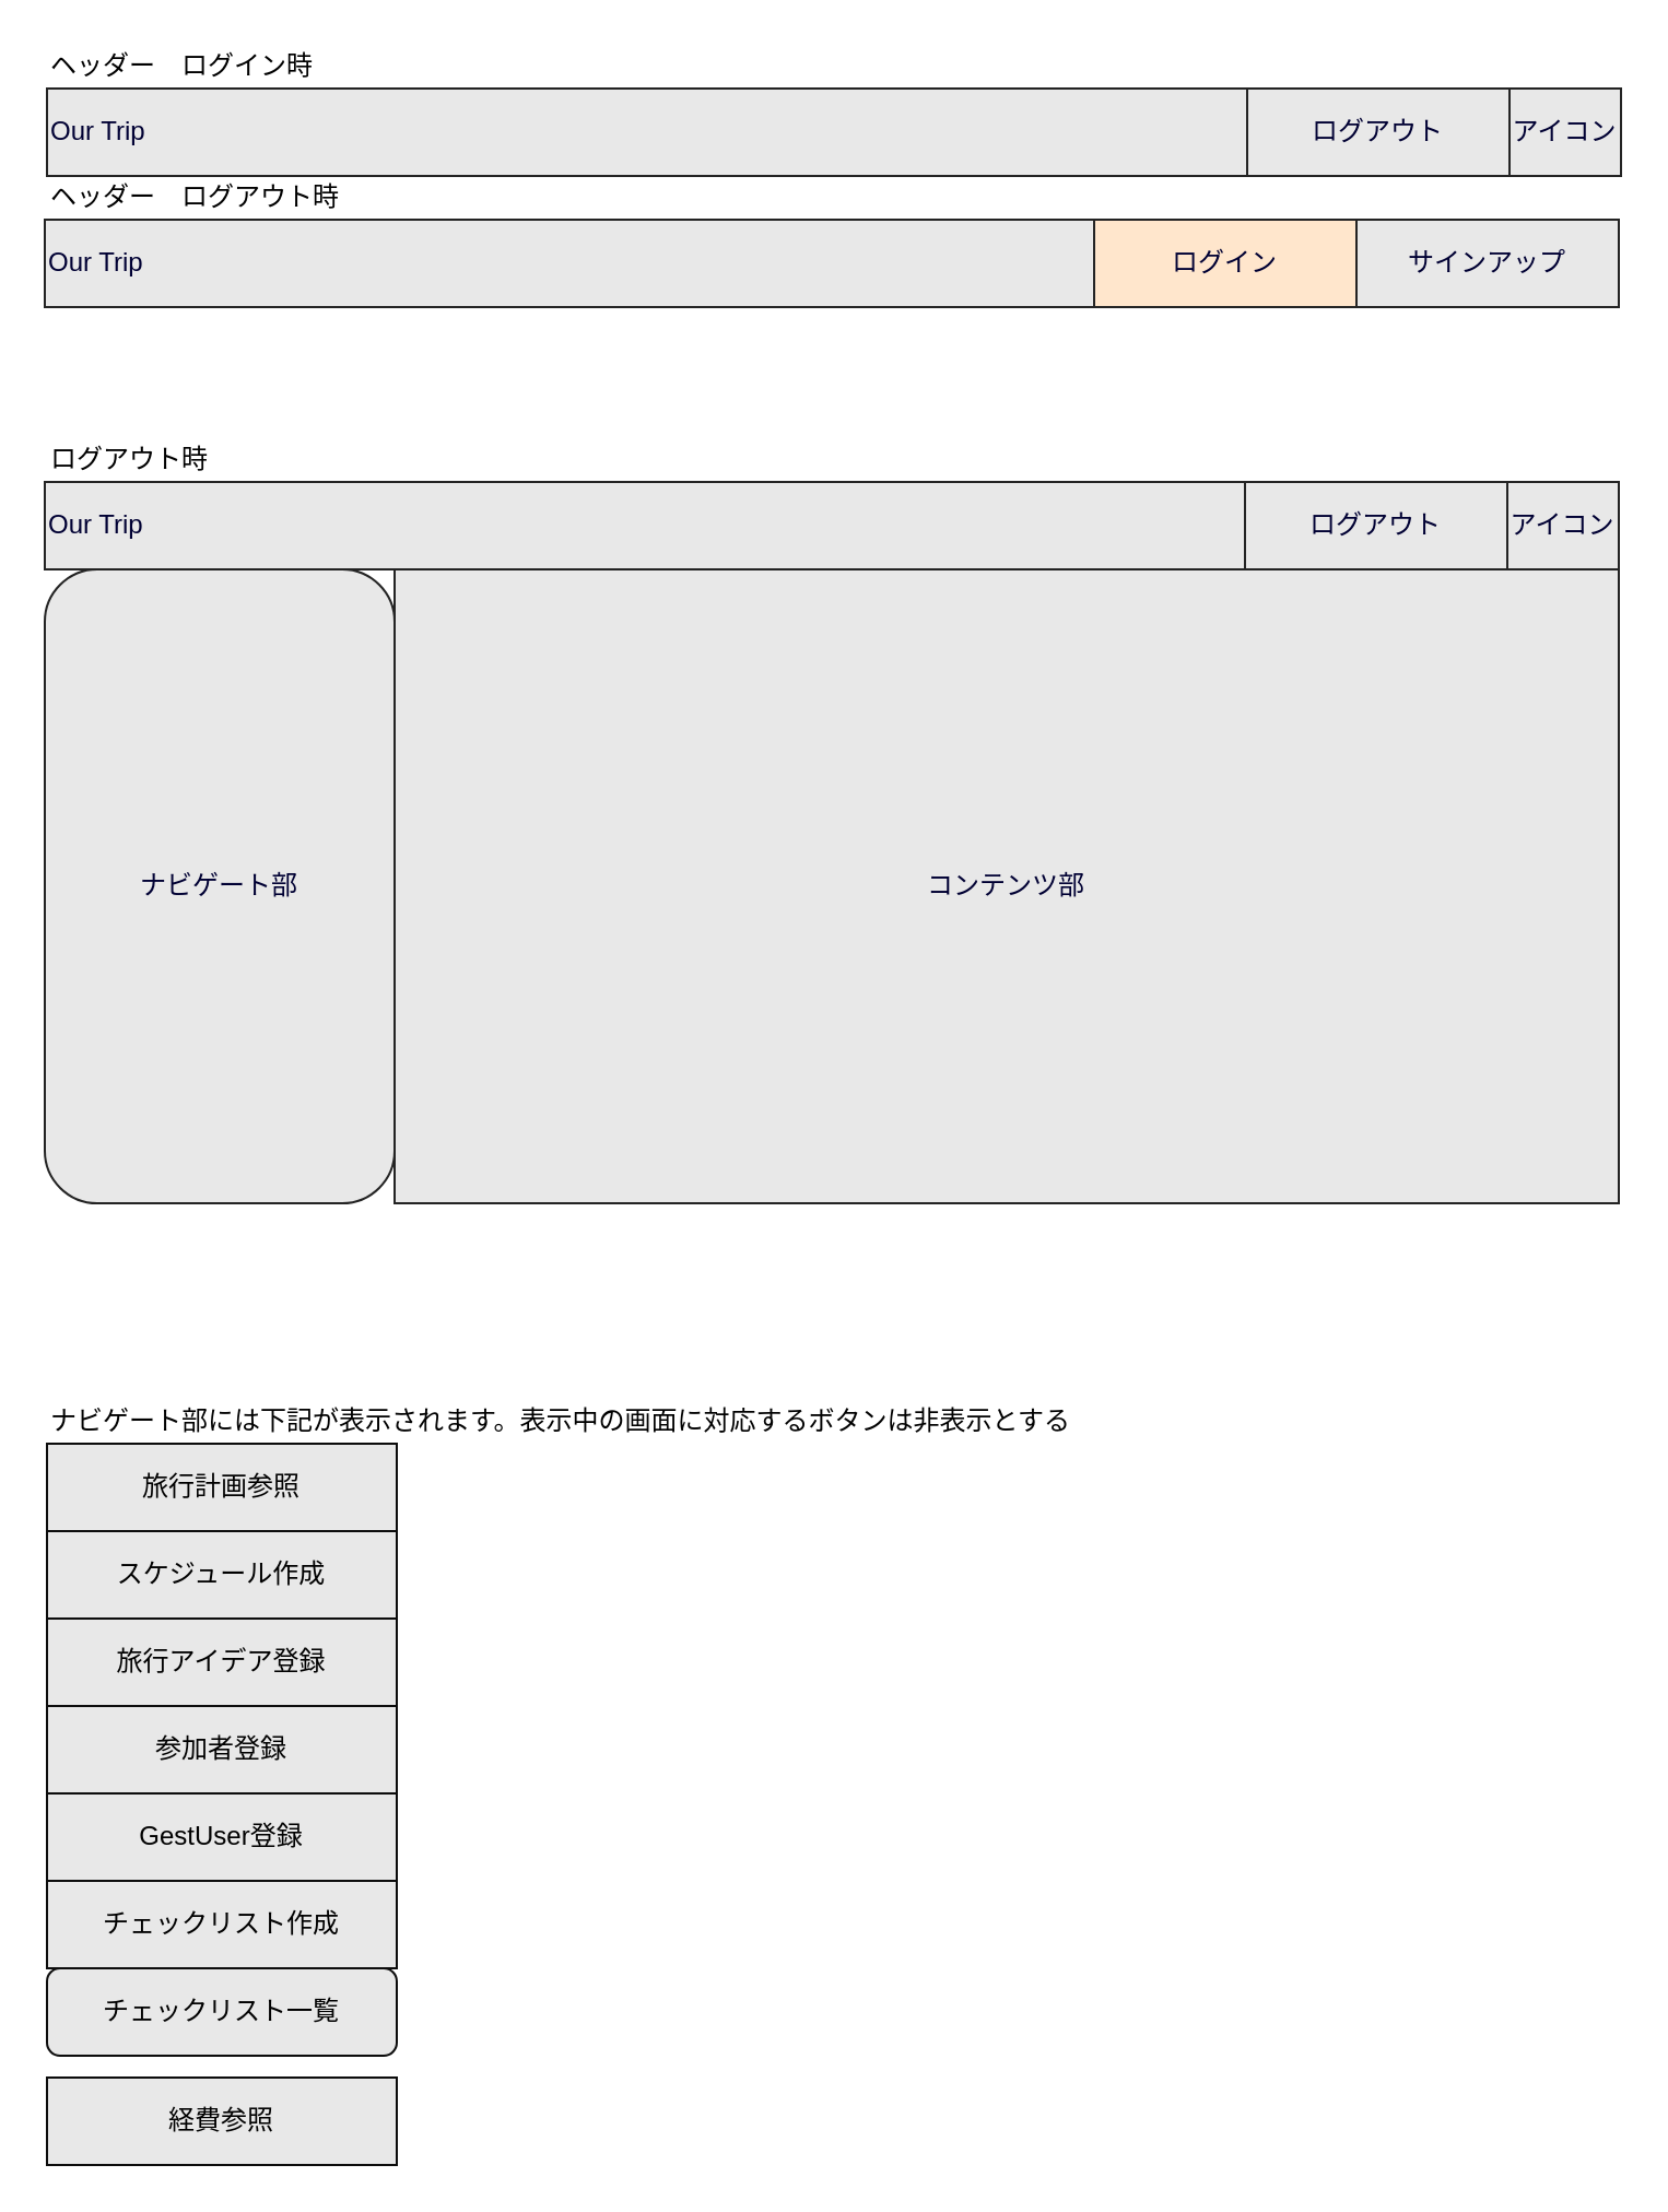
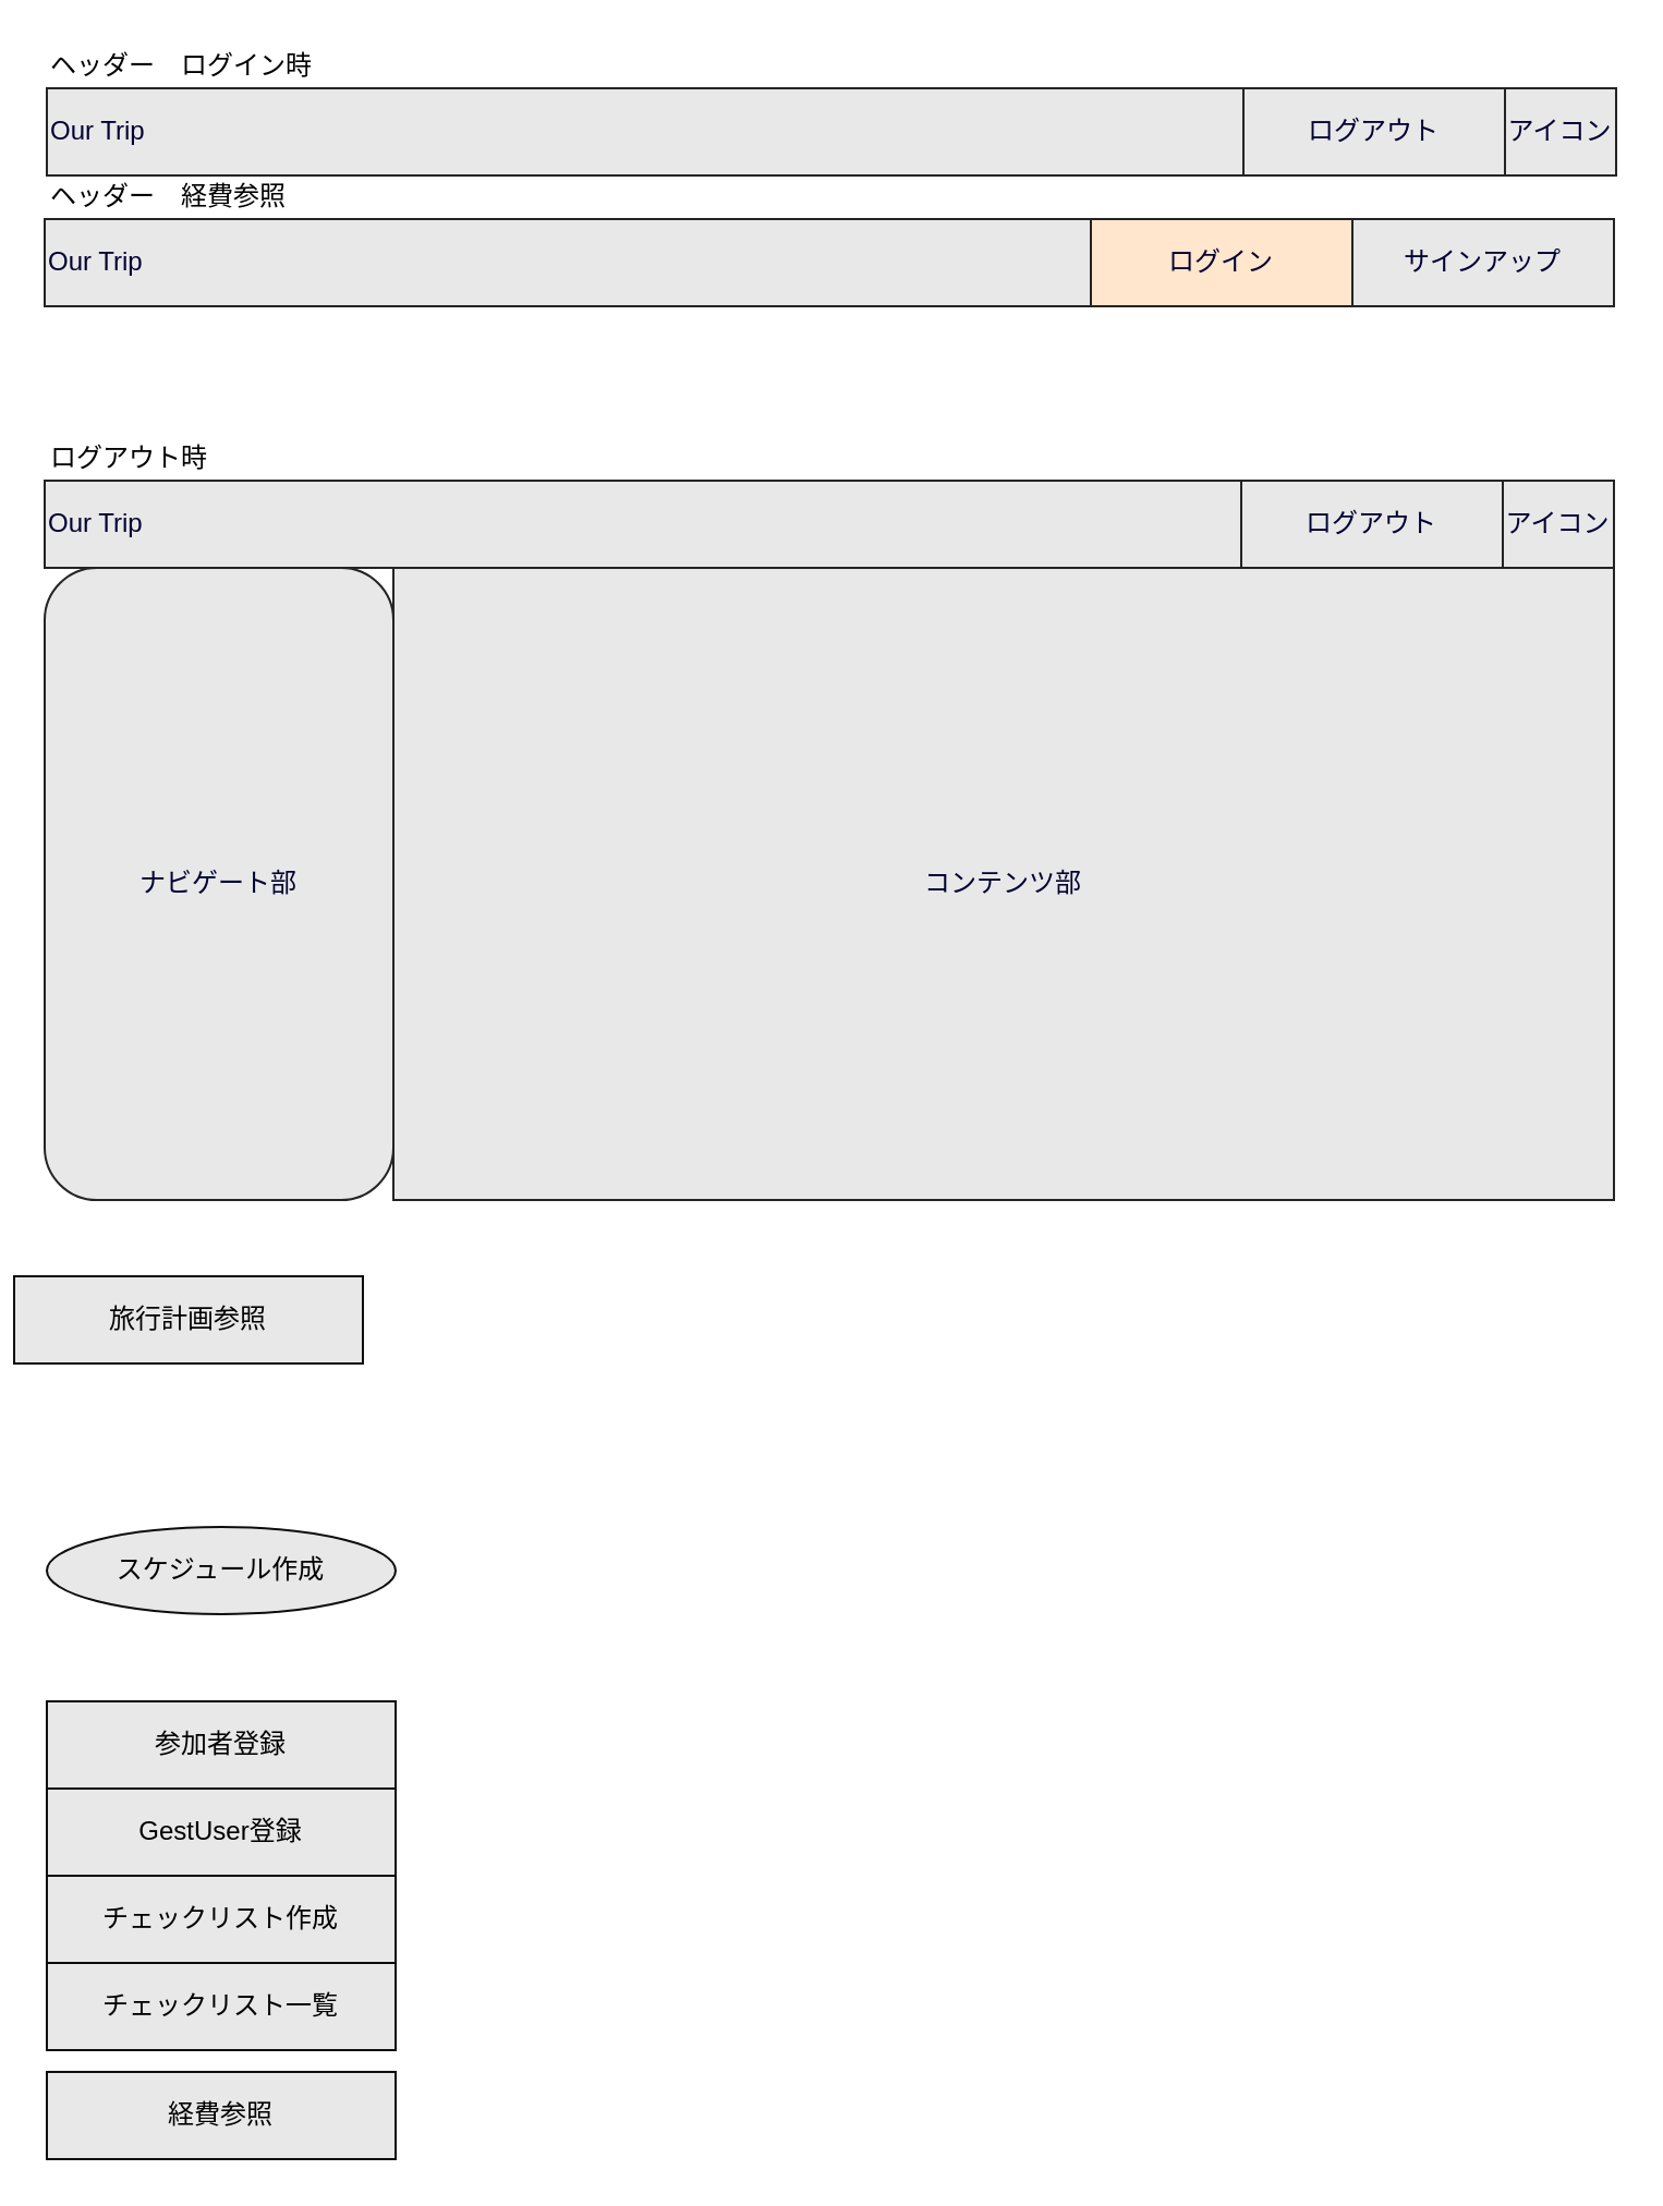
- <mxCell id="7" value="ヘッダー　ログアウト時" style="text;html=1;align=left;verticalAlign=middle;resizable=0;points=[];autosize=1;" vertex="1" parent="1"><mxGeometry x="21" y="80" width="130" height="20" as="geometry" /></mxCell>
+ <mxCell id="7" value="ヘッダー　経費参照" style="text;html=1;align=left;verticalAlign=middle;resizable=0;points=[];autosize=1;" vertex="1" parent="1"><mxGeometry x="21" y="80" width="130" height="20" as="geometry" /></mxCell>
- <mxCell id="23" value="ナビゲート部には下記が表示されます。表示中の画面に対応するボタンは非表示とする" style="text;html=1;align=left;verticalAlign=middle;resizable=0;points=[];autosize=1;" vertex="1" parent="1"><mxGeometry x="21" y="640" width="480" height="20" as="geometry" /></mxCell>
- <mxCell id="22" value="&lt;span style=&quot;color: rgb(0 , 0 , 0)&quot;&gt;旅行計画参照&lt;/span&gt;" style="rounded=0;whiteSpace=wrap;html=1;fillColor=#E8E8E8;fontColor=#000033;strokeColor=#0D0D0D;align=center;verticalAlign=middle;" vertex="1" parent="1"><mxGeometry x="21" y="660" width="160" height="40" as="geometry" /></mxCell>
+ <mxCell id="22" value="&lt;span style=&quot;color: rgb(0 , 0 , 0)&quot;&gt;旅行計画参照&lt;/span&gt;" style="rounded=0;whiteSpace=wrap;html=1;fillColor=#E8E8E8;fontColor=#000033;strokeColor=#0D0D0D;align=center;verticalAlign=middle;" vertex="1" parent="1"><mxGeometry x="6" y="585" width="160" height="40" as="geometry" /></mxCell>
- <mxCell id="17" value="&lt;span style=&quot;color: rgb(0 , 0 , 0)&quot;&gt;スケジュール作成&lt;/span&gt;" style="rounded=0;whiteSpace=wrap;html=1;fillColor=#E8E8E8;fontColor=#000033;strokeColor=#0D0D0D;align=center;verticalAlign=middle;" vertex="1" parent="1"><mxGeometry x="21" y="700" width="160" height="40" as="geometry" /></mxCell>
+ <mxCell id="17" value="&lt;span style=&quot;color: rgb(0 , 0 , 0)&quot;&gt;スケジュール作成&lt;/span&gt;" style="ellipse;whiteSpace=wrap;html=1;fillColor=#E8E8E8;fontColor=#000033;strokeColor=#0D0D0D;align=center;verticalAlign=middle;" vertex="1" parent="1"><mxGeometry x="21" y="700" width="160" height="40" as="geometry" /></mxCell>
- <mxCell id="18" value="&lt;span style=&quot;color: rgb(0 , 0 , 0)&quot;&gt;旅行アイデア登録&lt;/span&gt;" style="rounded=0;whiteSpace=wrap;html=1;fillColor=#E8E8E8;fontColor=#000033;strokeColor=#0D0D0D;align=center;verticalAlign=middle;" vertex="1" parent="1"><mxGeometry x="21" y="740" width="160" height="40" as="geometry" /></mxCell>
- <mxCell id="20" value="&lt;span style=&quot;color: rgb(0, 0, 0);&quot;&gt;チェックリスト一覧&lt;/span&gt;" style="whiteSpace=wrap;html=1;fillColor=#E8E8E8;fontColor=#000033;strokeColor=#0D0D0D;align=center;verticalAlign=middle;rounded=1;" vertex="1" parent="1"><mxGeometry x="21" y="900" width="160" height="40" as="geometry" /></mxCell>
+ <mxCell id="20" value="&lt;span style=&quot;color: rgb(0, 0, 0);&quot;&gt;チェックリスト一覧&lt;/span&gt;" style="rounded=0;whiteSpace=wrap;html=1;fillColor=#E8E8E8;fontColor=#000033;strokeColor=#0D0D0D;align=center;verticalAlign=middle;" vertex="1" parent="1"><mxGeometry x="21" y="900" width="160" height="40" as="geometry" /></mxCell>
